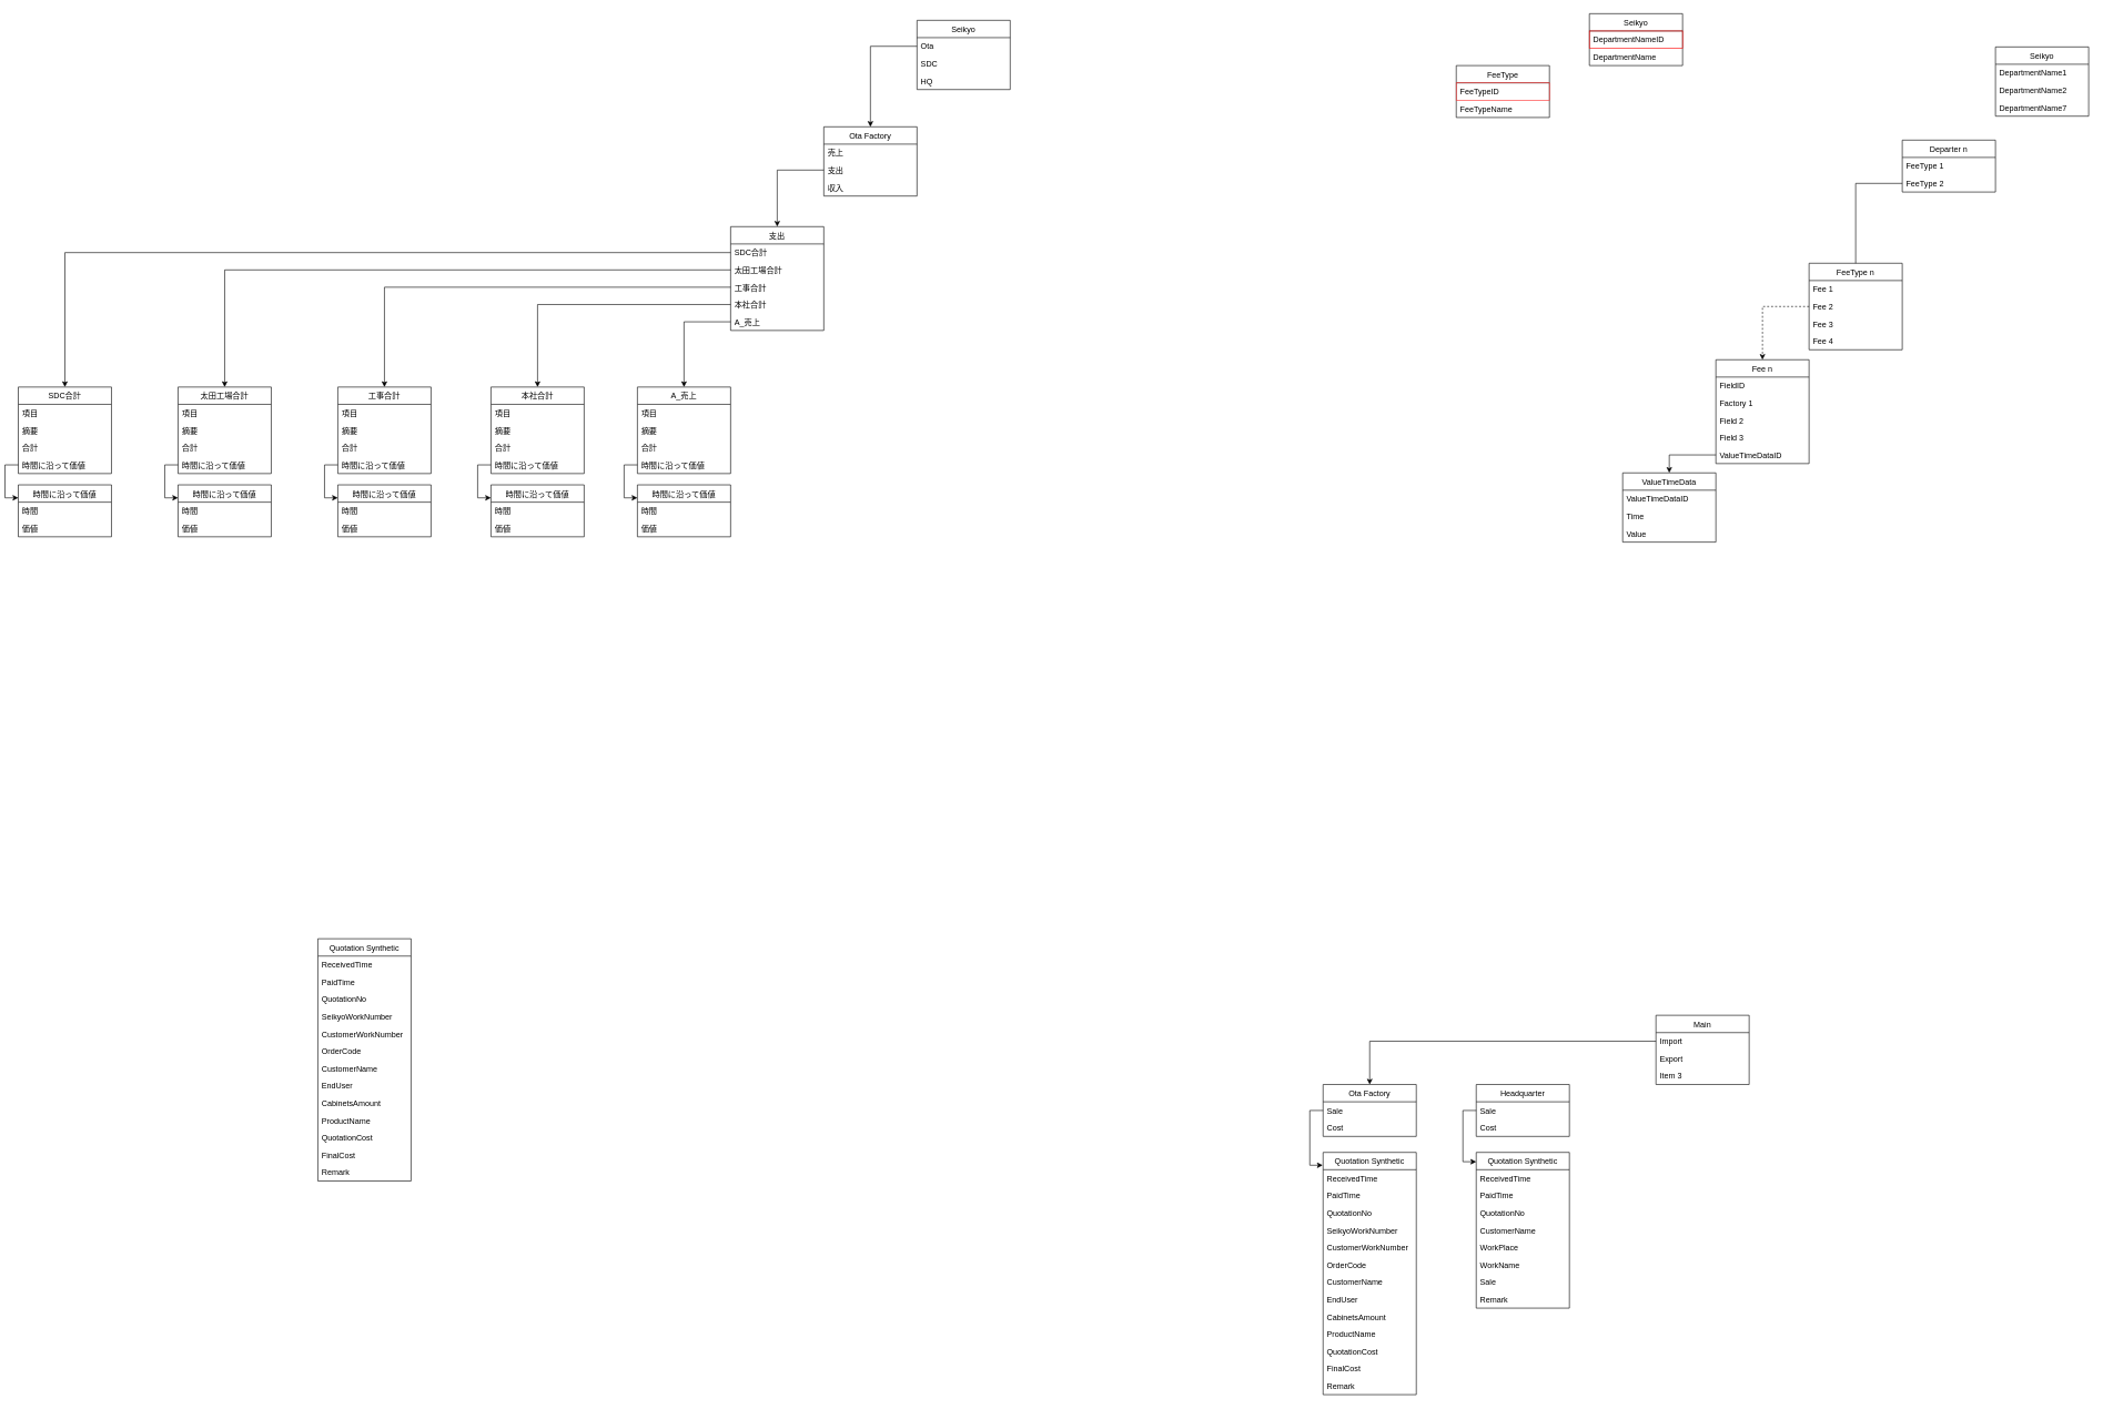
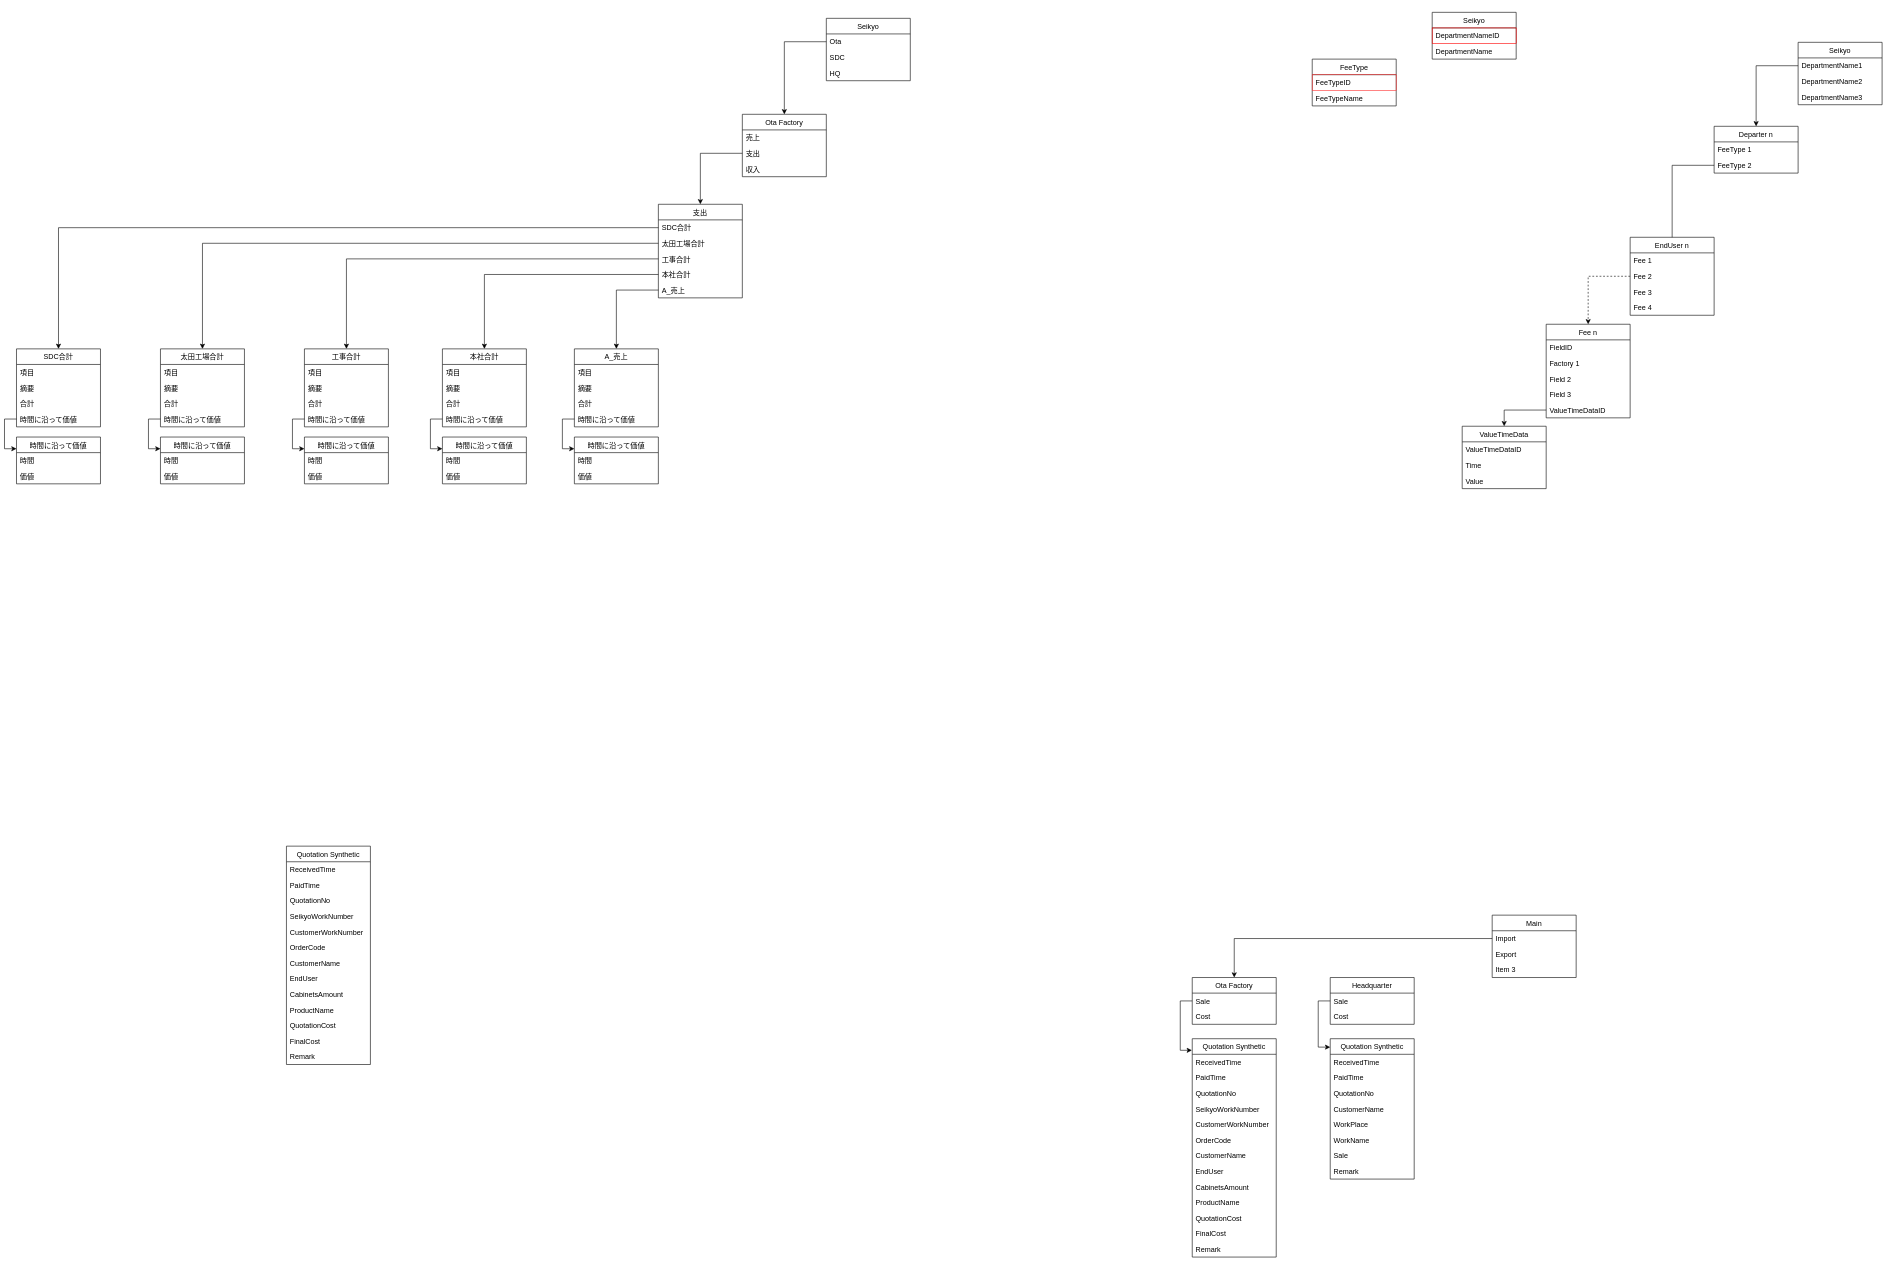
- <mxCell id="140" value="DepartmentName7" style="text;strokeColor=none;fillColor=none;align=left;verticalAlign=top;spacingLeft=4;spacingRight=4;overflow=hidden;rotatable=0;points=[[0,0.5],[1,0.5]];portConstraint=eastwest;" vertex="1" parent="137"><mxGeometry y="78" width="140" height="26" as="geometry" /></mxCell>
+ <mxCell id="140" value="DepartmentName3" style="text;strokeColor=none;fillColor=none;align=left;verticalAlign=top;spacingLeft=4;spacingRight=4;overflow=hidden;rotatable=0;points=[[0,0.5],[1,0.5]];portConstraint=eastwest;" vertex="1" parent="137"><mxGeometry y="78" width="140" height="26" as="geometry" /></mxCell>
+ <mxCell id="141" style="edgeStyle=orthogonalEdgeStyle;rounded=0;orthogonalLoop=1;jettySize=auto;html=1;entryX=0.5;entryY=0;entryDx=0;entryDy=0;" edge="1" source="138" target="133" parent="1"><mxGeometry relative="1" as="geometry" /></mxCell>
- <mxCell id="118" value="FeeType n" style="swimlane;fontStyle=0;childLayout=stackLayout;horizontal=1;startSize=26;horizontalStack=0;resizeParent=1;resizeParentMax=0;resizeLast=0;collapsible=1;marginBottom=0;" vertex="1" parent="1"><mxGeometry x="2710" y="395" width="140" height="130" as="geometry" /></mxCell>
+ <mxCell id="118" value="EndUser n" style="swimlane;fontStyle=0;childLayout=stackLayout;horizontal=1;startSize=26;horizontalStack=0;resizeParent=1;resizeParentMax=0;resizeLast=0;collapsible=1;marginBottom=0;" vertex="1" parent="1"><mxGeometry x="2710" y="395" width="140" height="130" as="geometry" /></mxCell>
